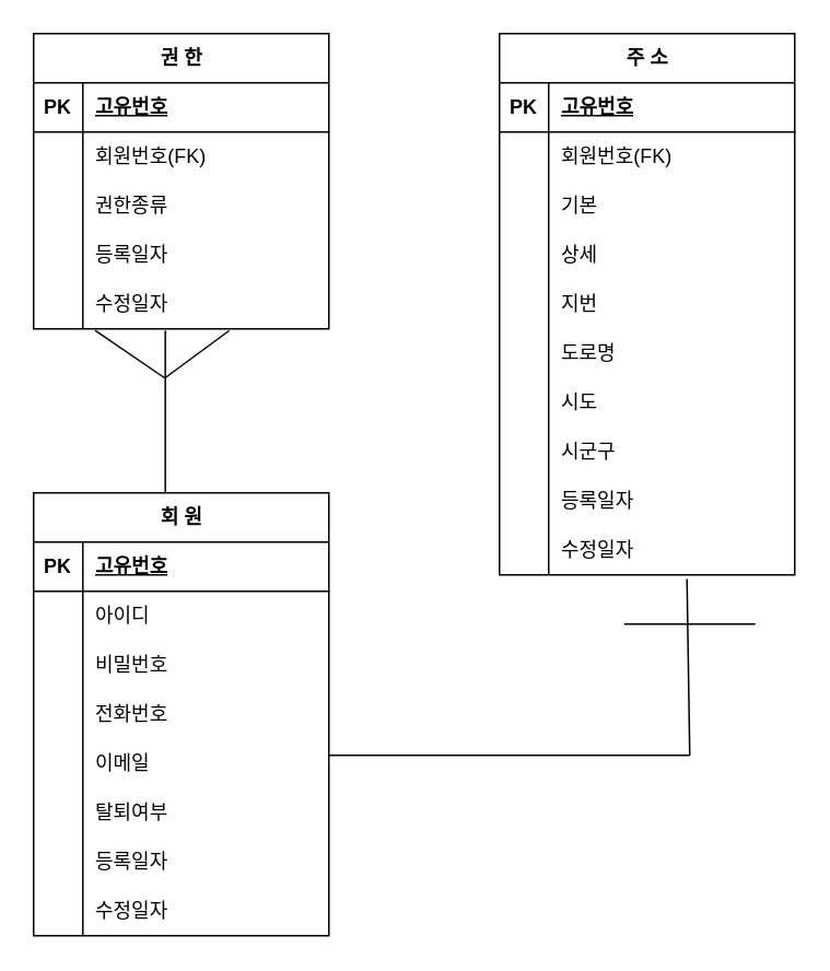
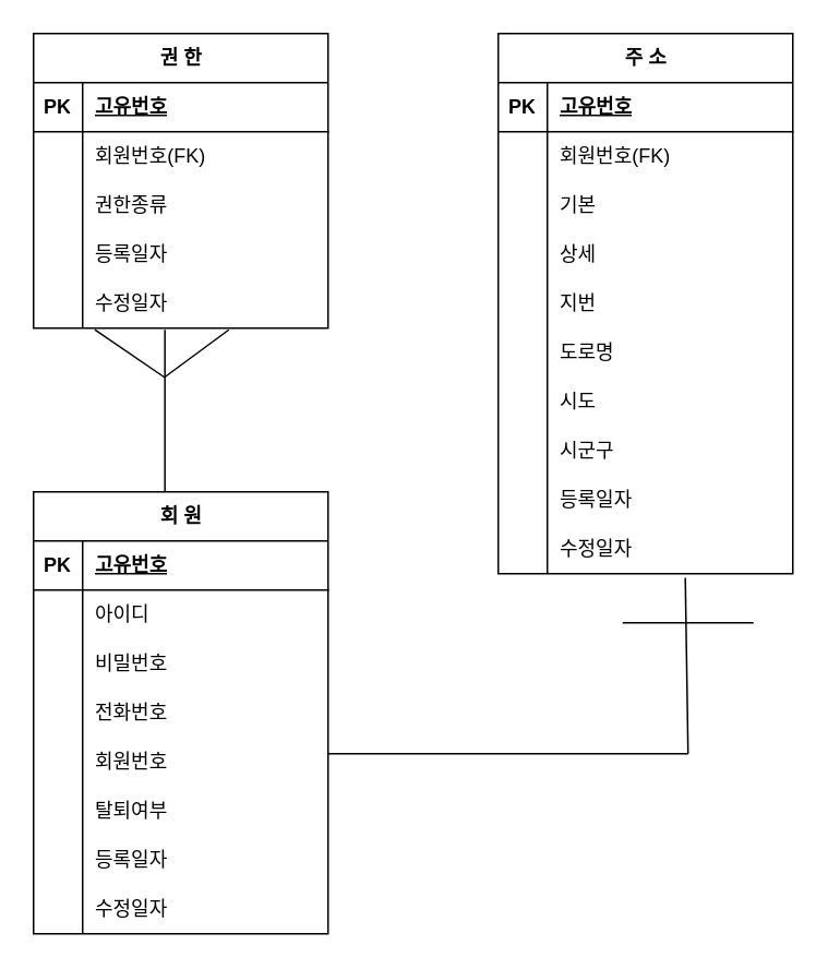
- <mxCell id="17" value="이메일" style="shape=partialRectangle;connectable=0;fillColor=none;top=0;left=0;bottom=0;right=0;align=left;spacingLeft=6;overflow=hidden;whiteSpace=wrap;html=1;" parent="15" vertex="1"><mxGeometry x="30" width="150" height="30" as="geometry"><mxRectangle width="150" height="30" as="alternateBounds" /></mxGeometry></mxCell>
+ <mxCell id="17" value="회원번호" style="shape=partialRectangle;connectable=0;fillColor=none;top=0;left=0;bottom=0;right=0;align=left;spacingLeft=6;overflow=hidden;whiteSpace=wrap;html=1;" parent="15" vertex="1"><mxGeometry x="30" width="150" height="30" as="geometry"><mxRectangle width="150" height="30" as="alternateBounds" /></mxGeometry></mxCell>
